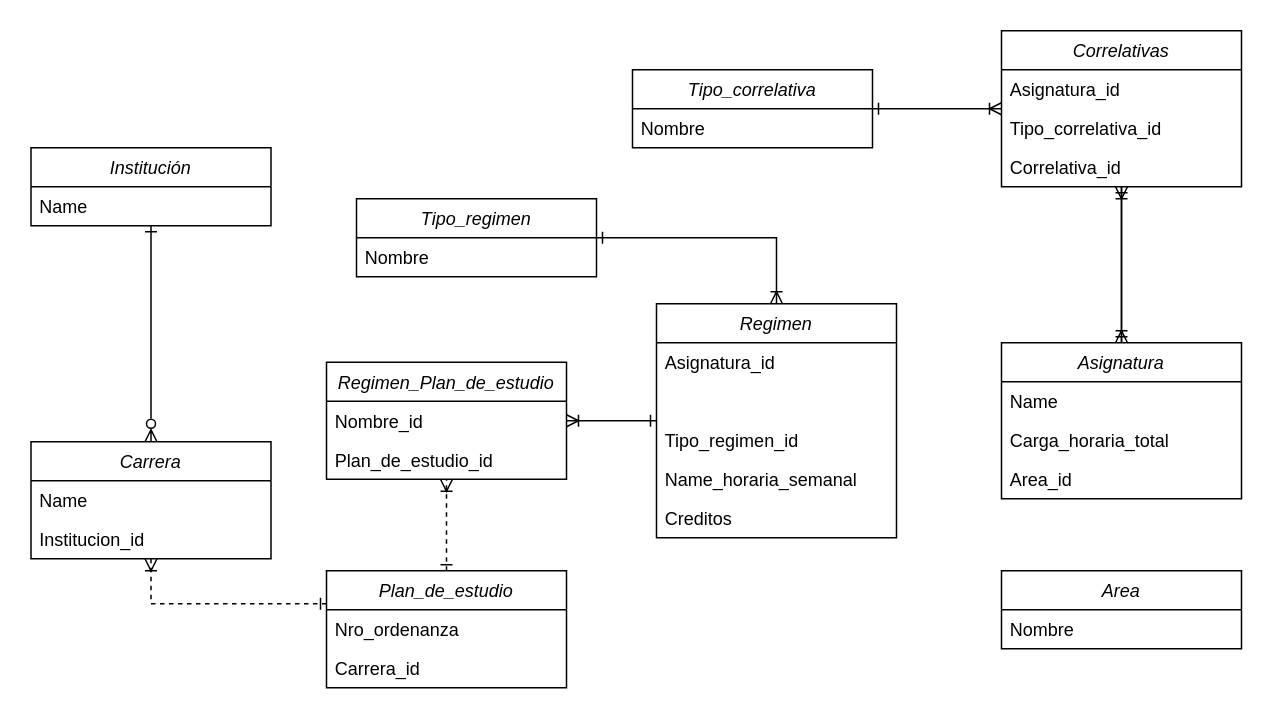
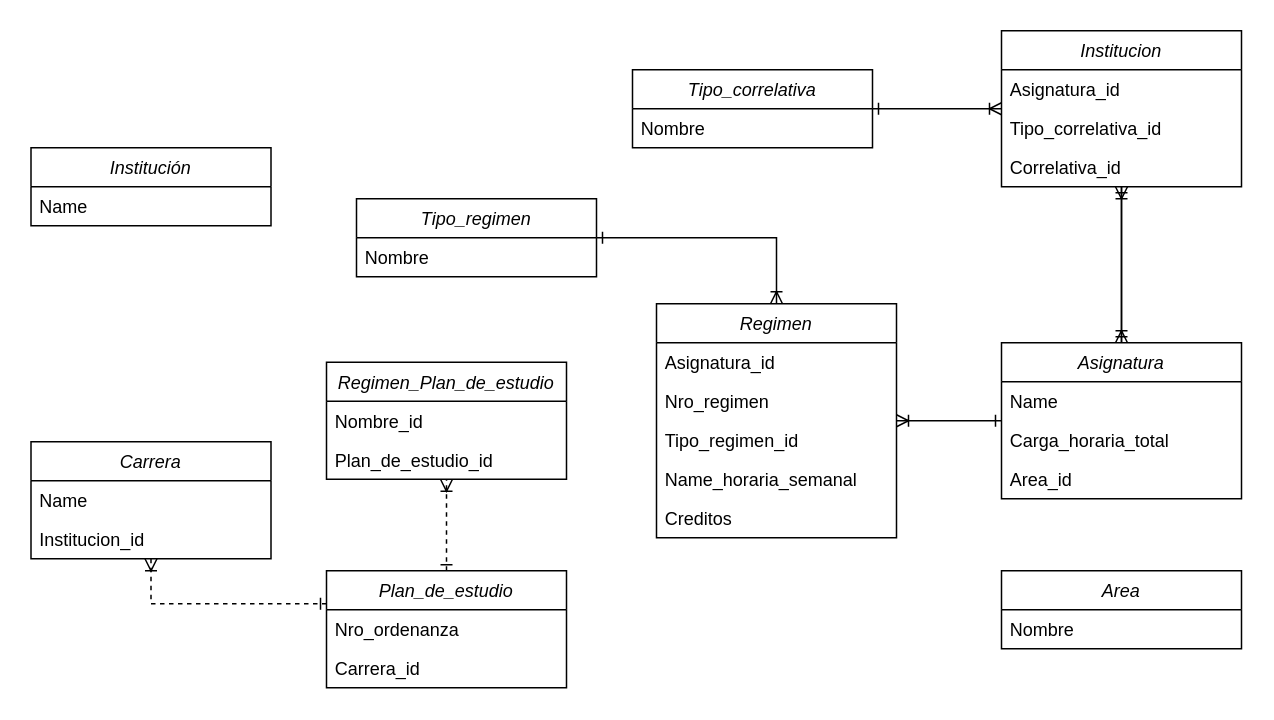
- <mxCell id="16" value="Correlativas" style="swimlane;fontStyle=2;align=center;verticalAlign=top;childLayout=stackLayout;horizontal=1;startSize=26;horizontalStack=0;resizeParent=1;resizeLast=0;collapsible=1;marginBottom=0;rounded=0;shadow=0;strokeWidth=1;" parent="1" vertex="1"><mxGeometry x="667" y="20" width="160" height="104" as="geometry"><mxRectangle x="230" y="140" width="160" height="26" as="alternateBounds" /></mxGeometry></mxCell>
+ <mxCell id="16" value="Institucion" style="swimlane;fontStyle=2;align=center;verticalAlign=top;childLayout=stackLayout;horizontal=1;startSize=26;horizontalStack=0;resizeParent=1;resizeLast=0;collapsible=1;marginBottom=0;rounded=0;shadow=0;strokeWidth=1;" parent="1" vertex="1"><mxGeometry x="667" y="20" width="160" height="104" as="geometry"><mxRectangle x="230" y="140" width="160" height="26" as="alternateBounds" /></mxGeometry></mxCell>
- <mxCell id="4" style="edgeStyle=orthogonalEdgeStyle;rounded=0;orthogonalLoop=1;jettySize=auto;html=1;endArrow=ERone;endFill=0;startArrow=ERzeroToMany;startFill=0;" parent="1" source="6" target="2" edge="1"><mxGeometry relative="1" as="geometry" /></mxCell>
+ <mxCell id="31" value="Nro_regimen" style="text;align=left;verticalAlign=top;spacingLeft=4;spacingRight=4;overflow=hidden;rotatable=0;points=[[0,0.5],[1,0.5]];portConstraint=eastwest;container=1;" parent="30" vertex="1"><mxGeometry y="26" width="160" height="26" as="geometry" /></mxCell>
- <mxCell id="35" style="edgeStyle=orthogonalEdgeStyle;rounded=0;orthogonalLoop=1;jettySize=auto;html=1;endArrow=ERone;endFill=0;startArrow=ERoneToMany;startFill=0;" parent="1" source="36" target="29" edge="1"><mxGeometry relative="1" as="geometry" /></mxCell>
+ <mxCell id="10" style="edgeStyle=orthogonalEdgeStyle;rounded=0;orthogonalLoop=1;jettySize=auto;html=1;startArrow=ERone;startFill=0;endArrow=ERoneToMany;endFill=0;" parent="1" source="11" target="29" edge="1"><mxGeometry relative="1" as="geometry" /></mxCell>
